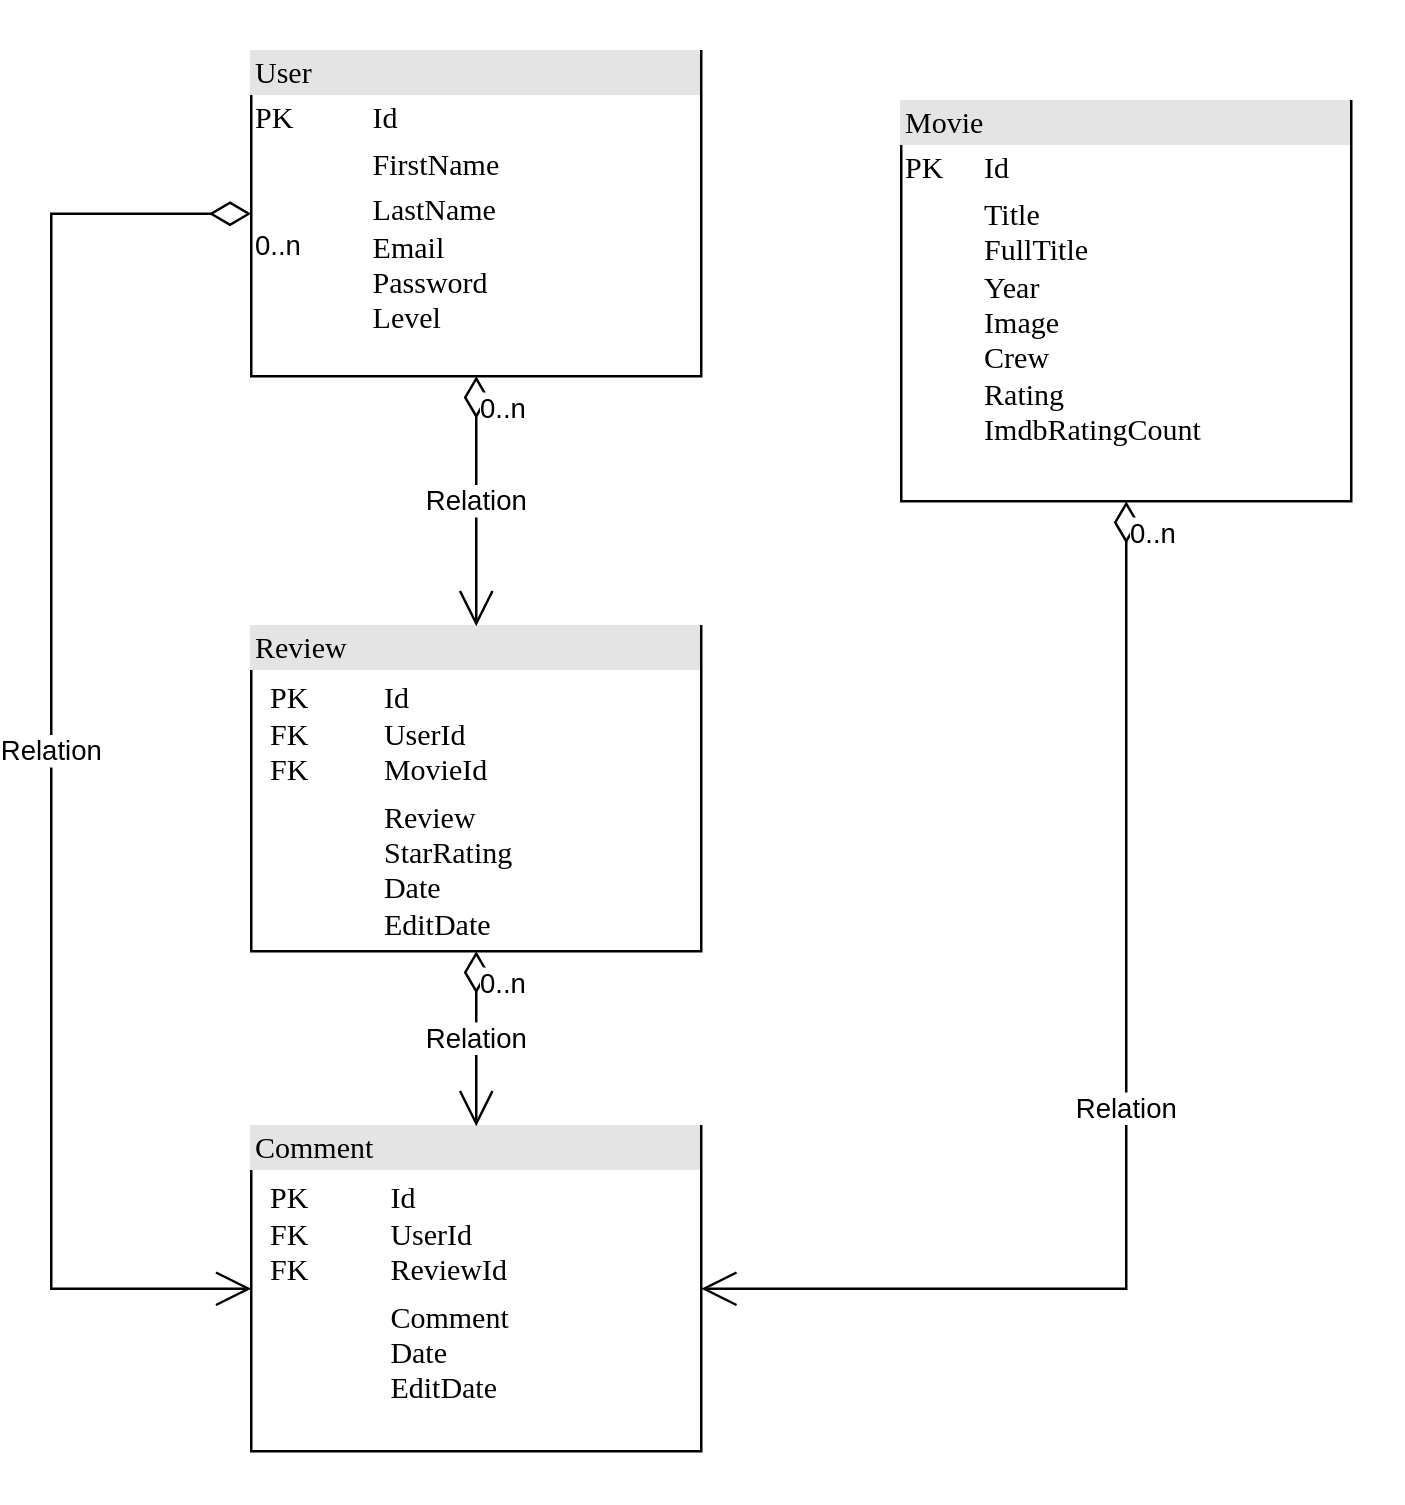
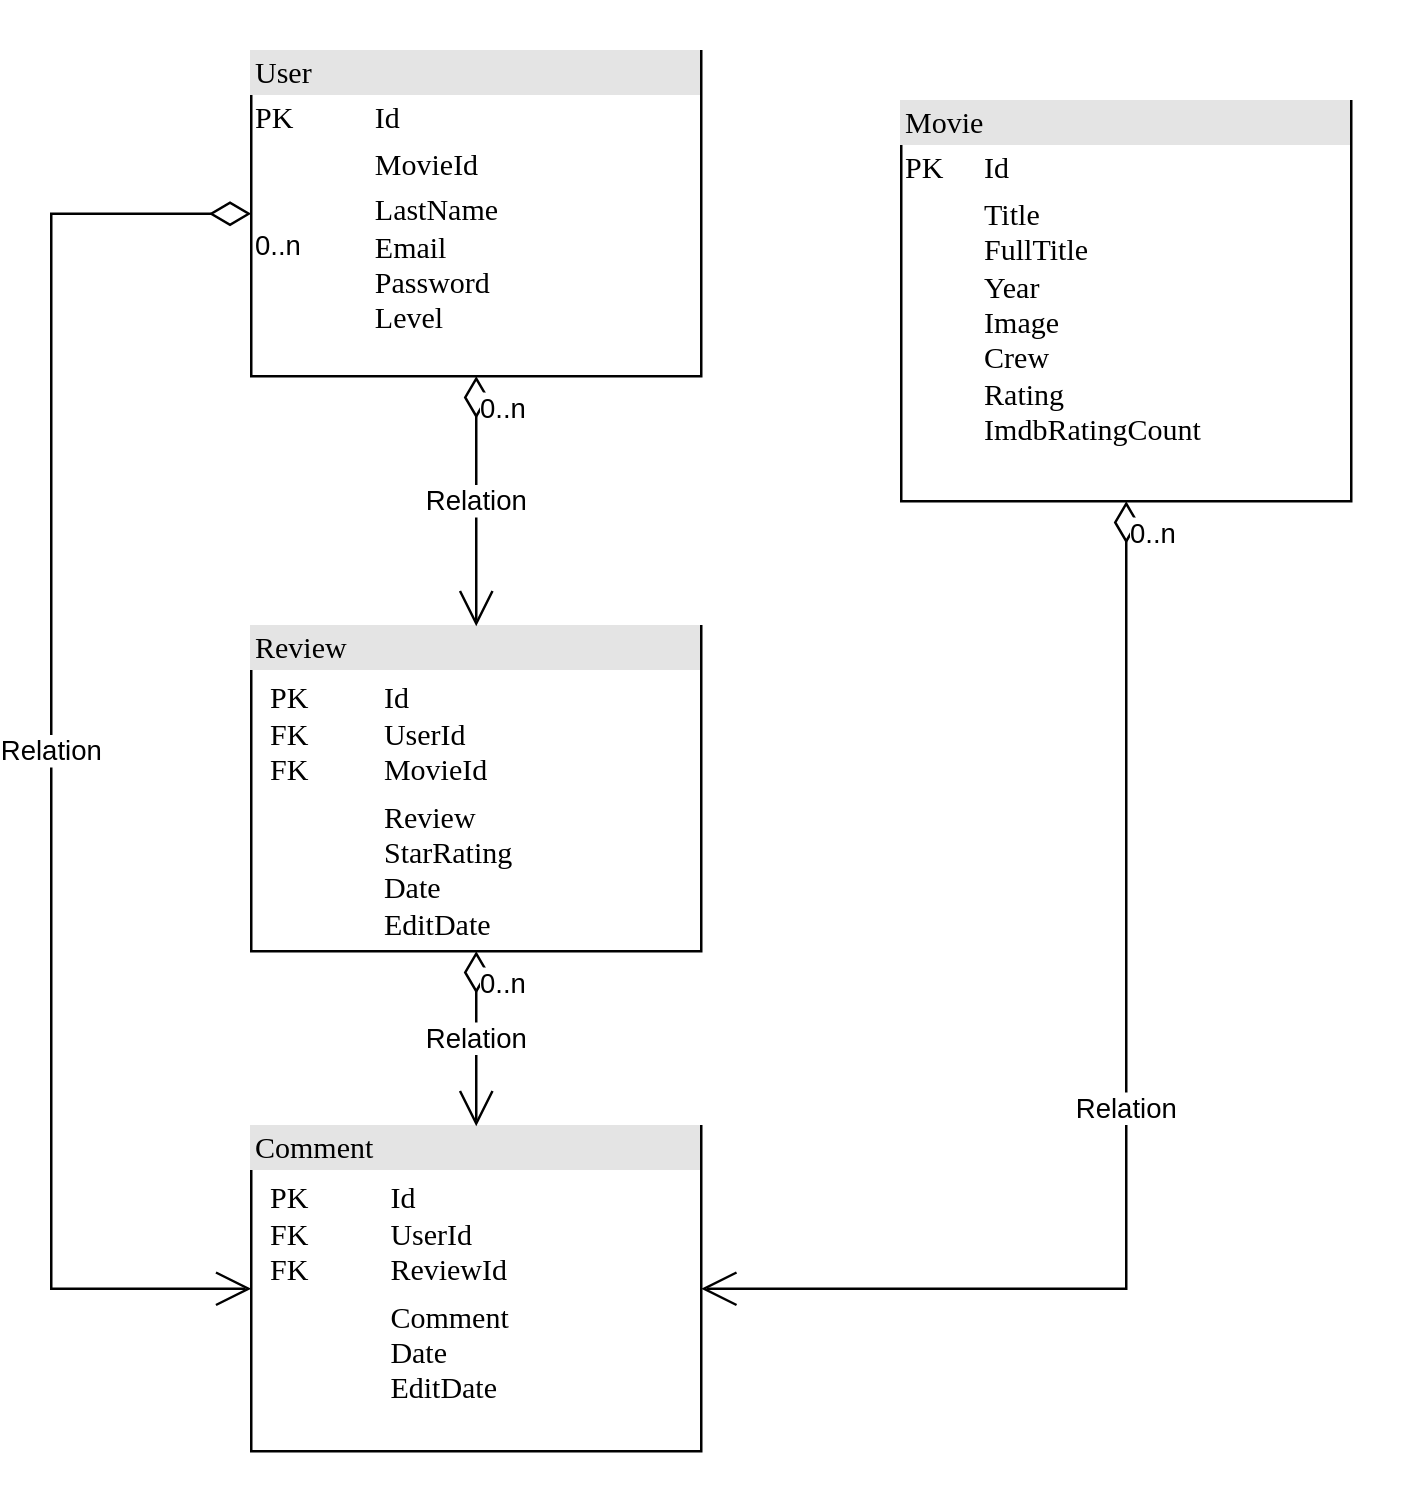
- <mxCell id="2" value="&lt;div style=&quot;box-sizing:border-box;width:100%;background:#e4e4e4;padding:2px;&quot;&gt;User&lt;/div&gt;&lt;table style=&quot;width:100%;font-size:1em;&quot; cellpadding=&quot;2&quot; cellspacing=&quot;0&quot;&gt;&lt;tbody&gt;&lt;tr&gt;&lt;td&gt;PK&lt;/td&gt;&lt;td&gt;Id&lt;/td&gt;&lt;/tr&gt;&lt;tr&gt;&lt;td&gt;&lt;br&gt;&lt;/td&gt;&lt;td&gt;FirstName&lt;/td&gt;&lt;/tr&gt;&lt;tr&gt;&lt;td&gt;&lt;/td&gt;&lt;td&gt;LastName&lt;br&gt;Email&lt;br&gt;Password&lt;br&gt;Level&lt;/td&gt;&lt;/tr&gt;&lt;/tbody&gt;&lt;/table&gt;" style="verticalAlign=top;align=left;overflow=fill;html=1;rounded=0;shadow=0;comic=0;labelBackgroundColor=none;strokeWidth=1;fontFamily=Verdana;fontSize=12" parent="1" vertex="1"><mxGeometry x="100" y="20" width="180" height="130" as="geometry" /></mxCell>
+ <mxCell id="2" value="&lt;div style=&quot;box-sizing:border-box;width:100%;background:#e4e4e4;padding:2px;&quot;&gt;User&lt;/div&gt;&lt;table style=&quot;width:100%;font-size:1em;&quot; cellpadding=&quot;2&quot; cellspacing=&quot;0&quot;&gt;&lt;tbody&gt;&lt;tr&gt;&lt;td&gt;PK&lt;/td&gt;&lt;td&gt;Id&lt;/td&gt;&lt;/tr&gt;&lt;tr&gt;&lt;td&gt;&lt;br&gt;&lt;/td&gt;&lt;td&gt;MovieId&lt;/td&gt;&lt;/tr&gt;&lt;tr&gt;&lt;td&gt;&lt;/td&gt;&lt;td&gt;LastName&lt;br&gt;Email&lt;br&gt;Password&lt;br&gt;Level&lt;/td&gt;&lt;/tr&gt;&lt;/tbody&gt;&lt;/table&gt;" style="verticalAlign=top;align=left;overflow=fill;html=1;rounded=0;shadow=0;comic=0;labelBackgroundColor=none;strokeWidth=1;fontFamily=Verdana;fontSize=12" parent="1" vertex="1"><mxGeometry x="100" y="20" width="180" height="130" as="geometry" /></mxCell>
